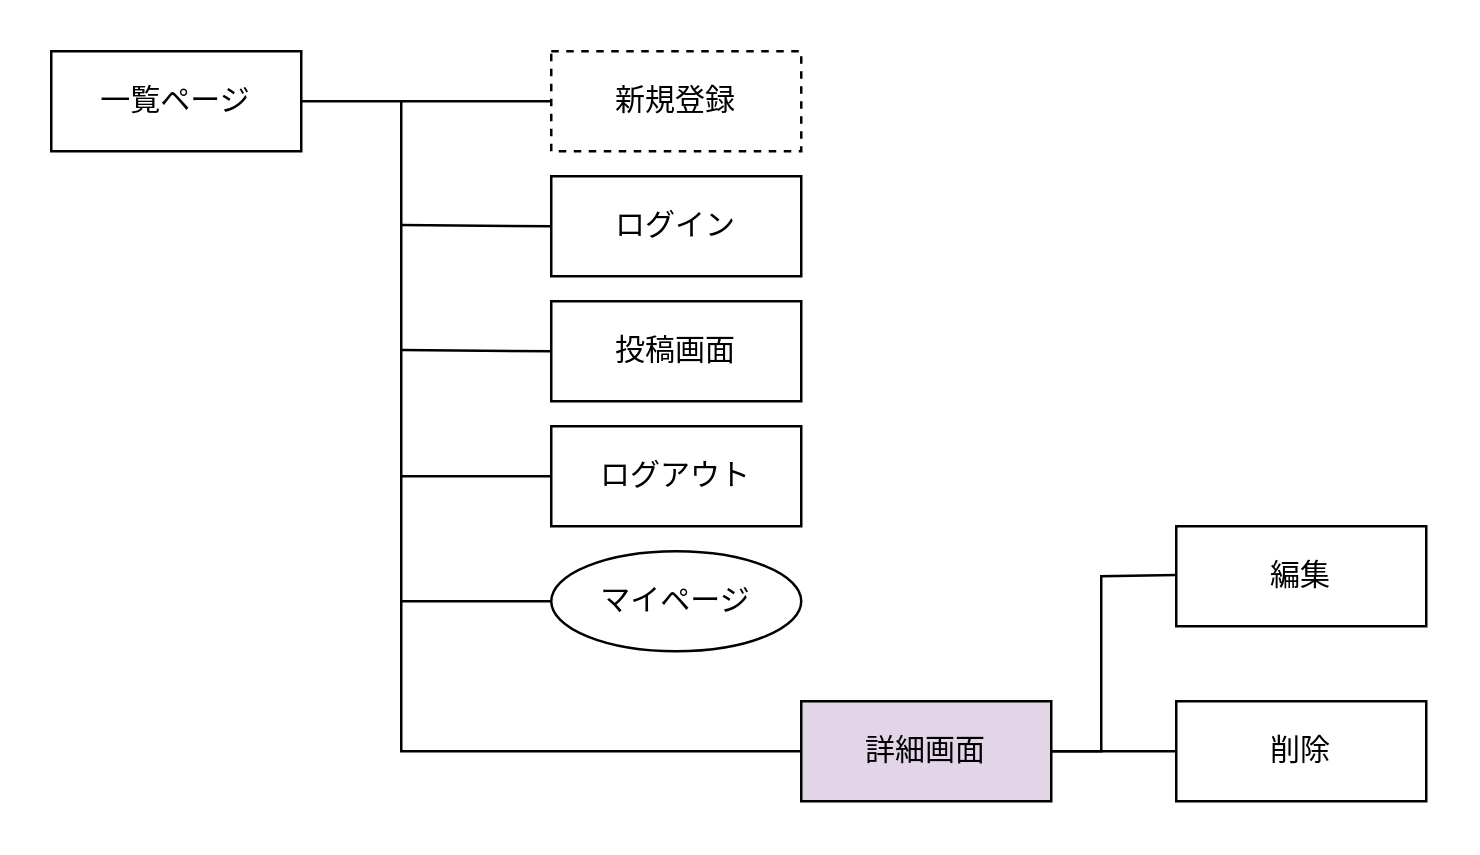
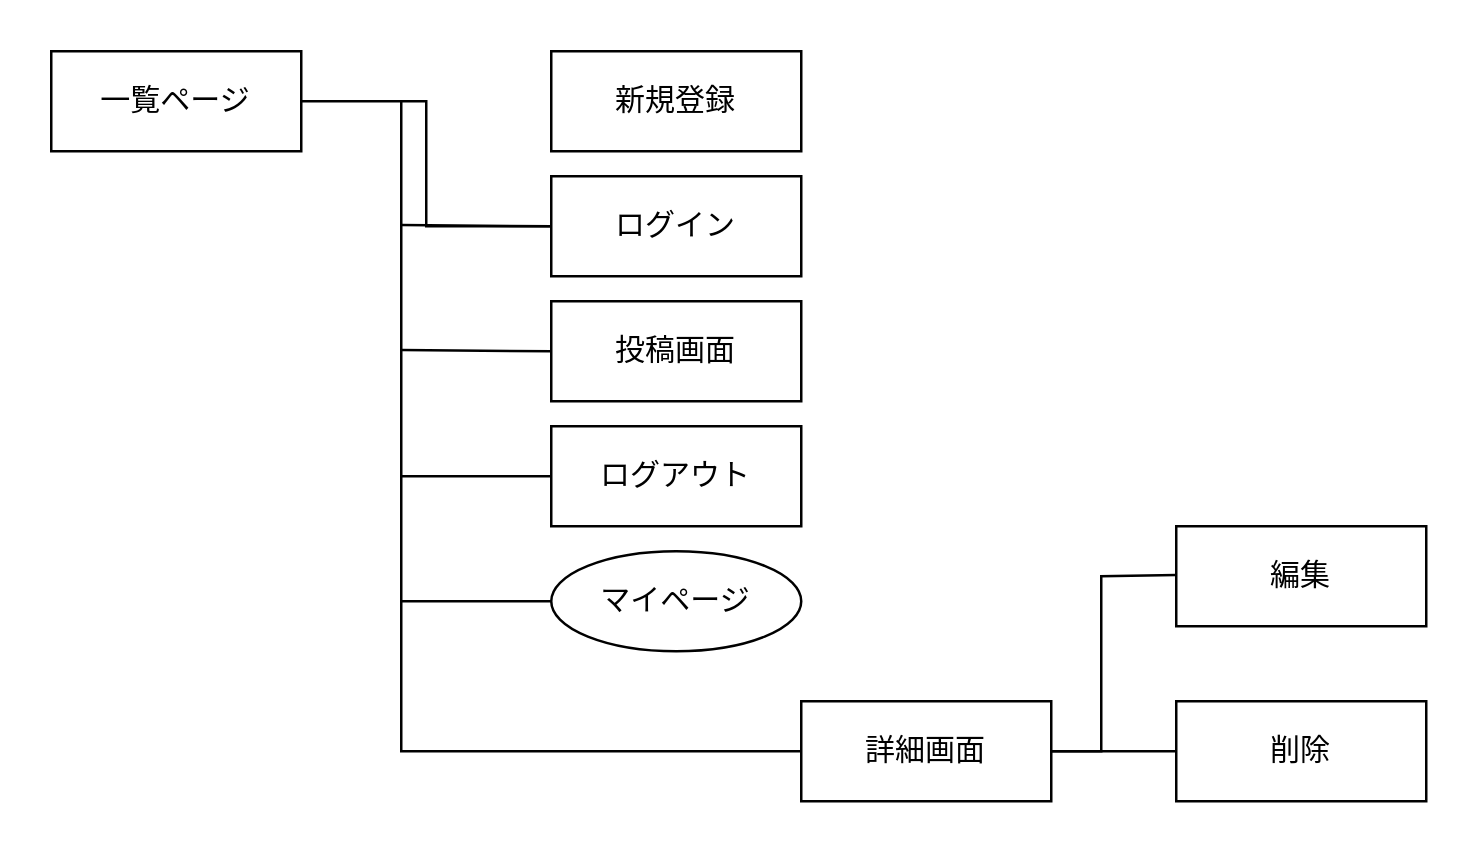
- <mxCell id="8" value="" style="endArrow=none;html=1;rounded=0;exitX=1;exitY=0.5;exitDx=0;exitDy=0;entryX=0;entryY=0.5;entryDx=0;entryDy=0;edgeStyle=elbowEdgeStyle;" edge="1" parent="1" source="2" target="4"><mxGeometry relative="1" as="geometry"><mxPoint x="220" y="190" as="sourcePoint" /><mxPoint x="380" y="190" as="targetPoint" /></mxGeometry></mxCell>
+ <mxCell id="8" value="" style="endArrow=none;html=1;rounded=0;exitX=1;exitY=0.5;exitDx=0;exitDy=0;edgeStyle=elbowEdgeStyle;" edge="1" parent="1" source="2" target="5"><mxGeometry relative="1" as="geometry"><mxPoint x="220" y="190" as="sourcePoint" /><mxPoint x="380" y="190" as="targetPoint" /></mxGeometry></mxCell>
- <mxCell id="4" value="新規登録" style="whiteSpace=wrap;html=1;align=center;dashed=1;" vertex="1" parent="1"><mxGeometry x="220" y="20" width="100" height="40" as="geometry" /></mxCell>
+ <mxCell id="4" value="新規登録" style="whiteSpace=wrap;html=1;align=center;" vertex="1" parent="1"><mxGeometry x="220" y="20" width="100" height="40" as="geometry" /></mxCell>
- <mxCell id="7" value="詳細画面" style="whiteSpace=wrap;html=1;align=center;fillColor=#e1d5e7;" vertex="1" parent="1"><mxGeometry x="320" y="280" width="100" height="40" as="geometry" /></mxCell>
+ <mxCell id="7" value="詳細画面" style="whiteSpace=wrap;html=1;align=center;" vertex="1" parent="1"><mxGeometry x="320" y="280" width="100" height="40" as="geometry" /></mxCell>
